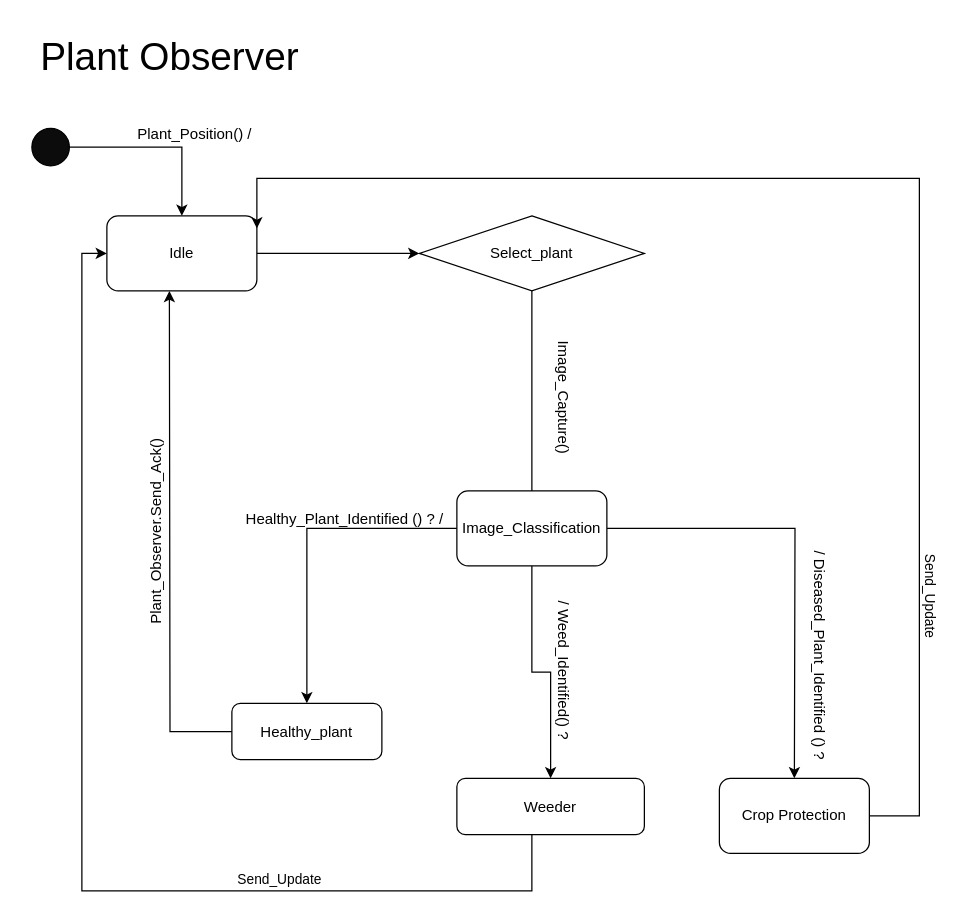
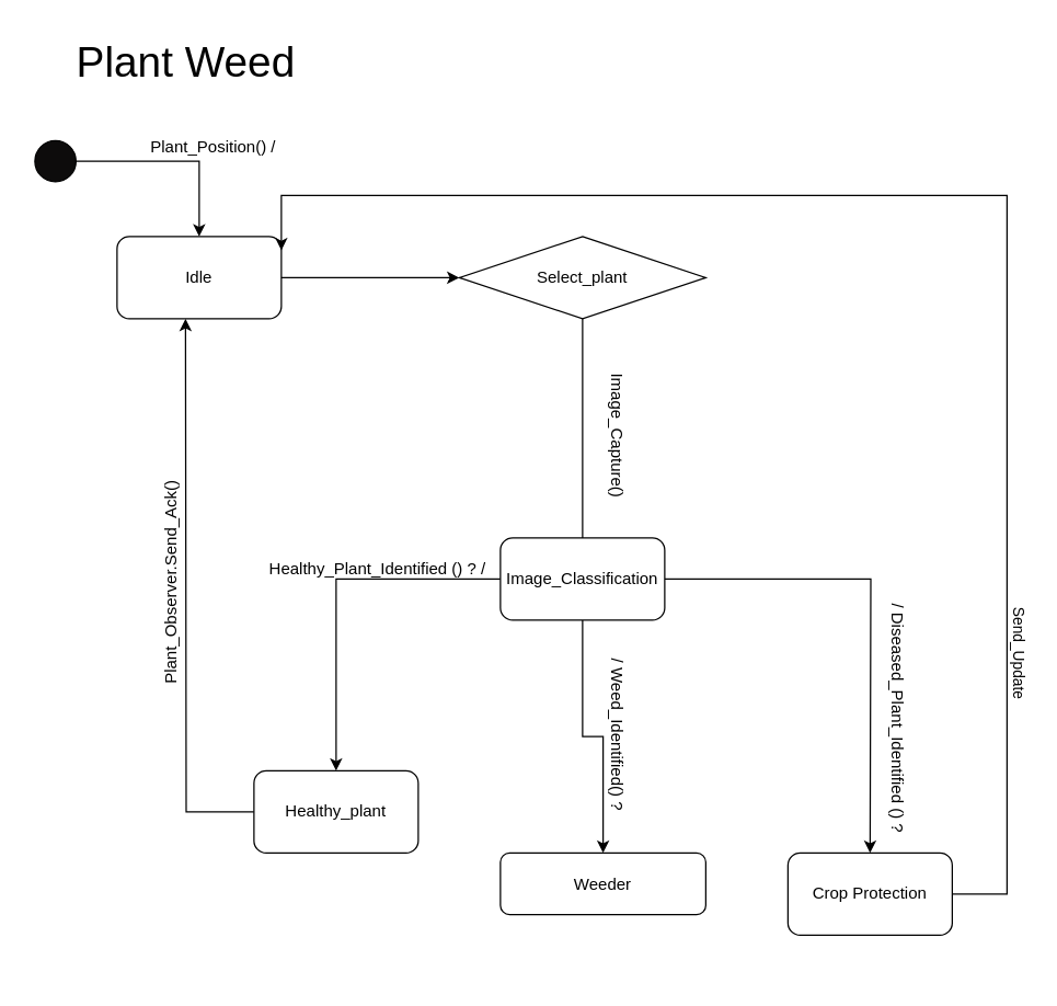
- <mxCell id="9" value="Plant Observer" style="text;html=1;align=center;verticalAlign=middle;resizable=0;points=[];autosize=1;strokeColor=none;fillColor=none;fontSize=31;" parent="1" vertex="1"><mxGeometry x="20" y="20" width="230" height="50" as="geometry" /></mxCell>
+ <mxCell id="9" value="Plant Weed" style="text;html=1;align=center;verticalAlign=middle;resizable=0;points=[];autosize=1;strokeColor=none;fillColor=none;fontSize=31;" parent="1" vertex="1"><mxGeometry x="20" y="20" width="230" height="50" as="geometry" /></mxCell>
- <mxCell id="15" value="Healthy_plant" style="rounded=1;whiteSpace=wrap;html=1;" parent="1" vertex="1"><mxGeometry x="185" y="562" width="120" height="45" as="geometry" /></mxCell>
+ <mxCell id="15" value="Healthy_plant" style="rounded=1;whiteSpace=wrap;html=1;" parent="1" vertex="1"><mxGeometry x="185" y="562" width="120" height="60" as="geometry" /></mxCell>
- <mxCell id="16" style="edgeStyle=orthogonalEdgeStyle;rounded=0;orthogonalLoop=1;jettySize=auto;html=1;entryX=0;entryY=0.5;entryDx=0;entryDy=0;" edge="1" parent="1" source="18" target="2"><mxGeometry relative="1" as="geometry"><Array as="points"><mxPoint x="425" y="712" /><mxPoint x="65" y="712" /><mxPoint x="65" y="202" /></Array></mxGeometry></mxCell>
- <mxCell id="17" value="Send_Update" style="edgeLabel;html=1;align=center;verticalAlign=middle;resizable=0;points=[];" vertex="1" connectable="0" parent="16"><mxGeometry x="-0.475" relative="1" as="geometry"><mxPoint x="-3" y="-10" as="offset" /></mxGeometry></mxCell>
